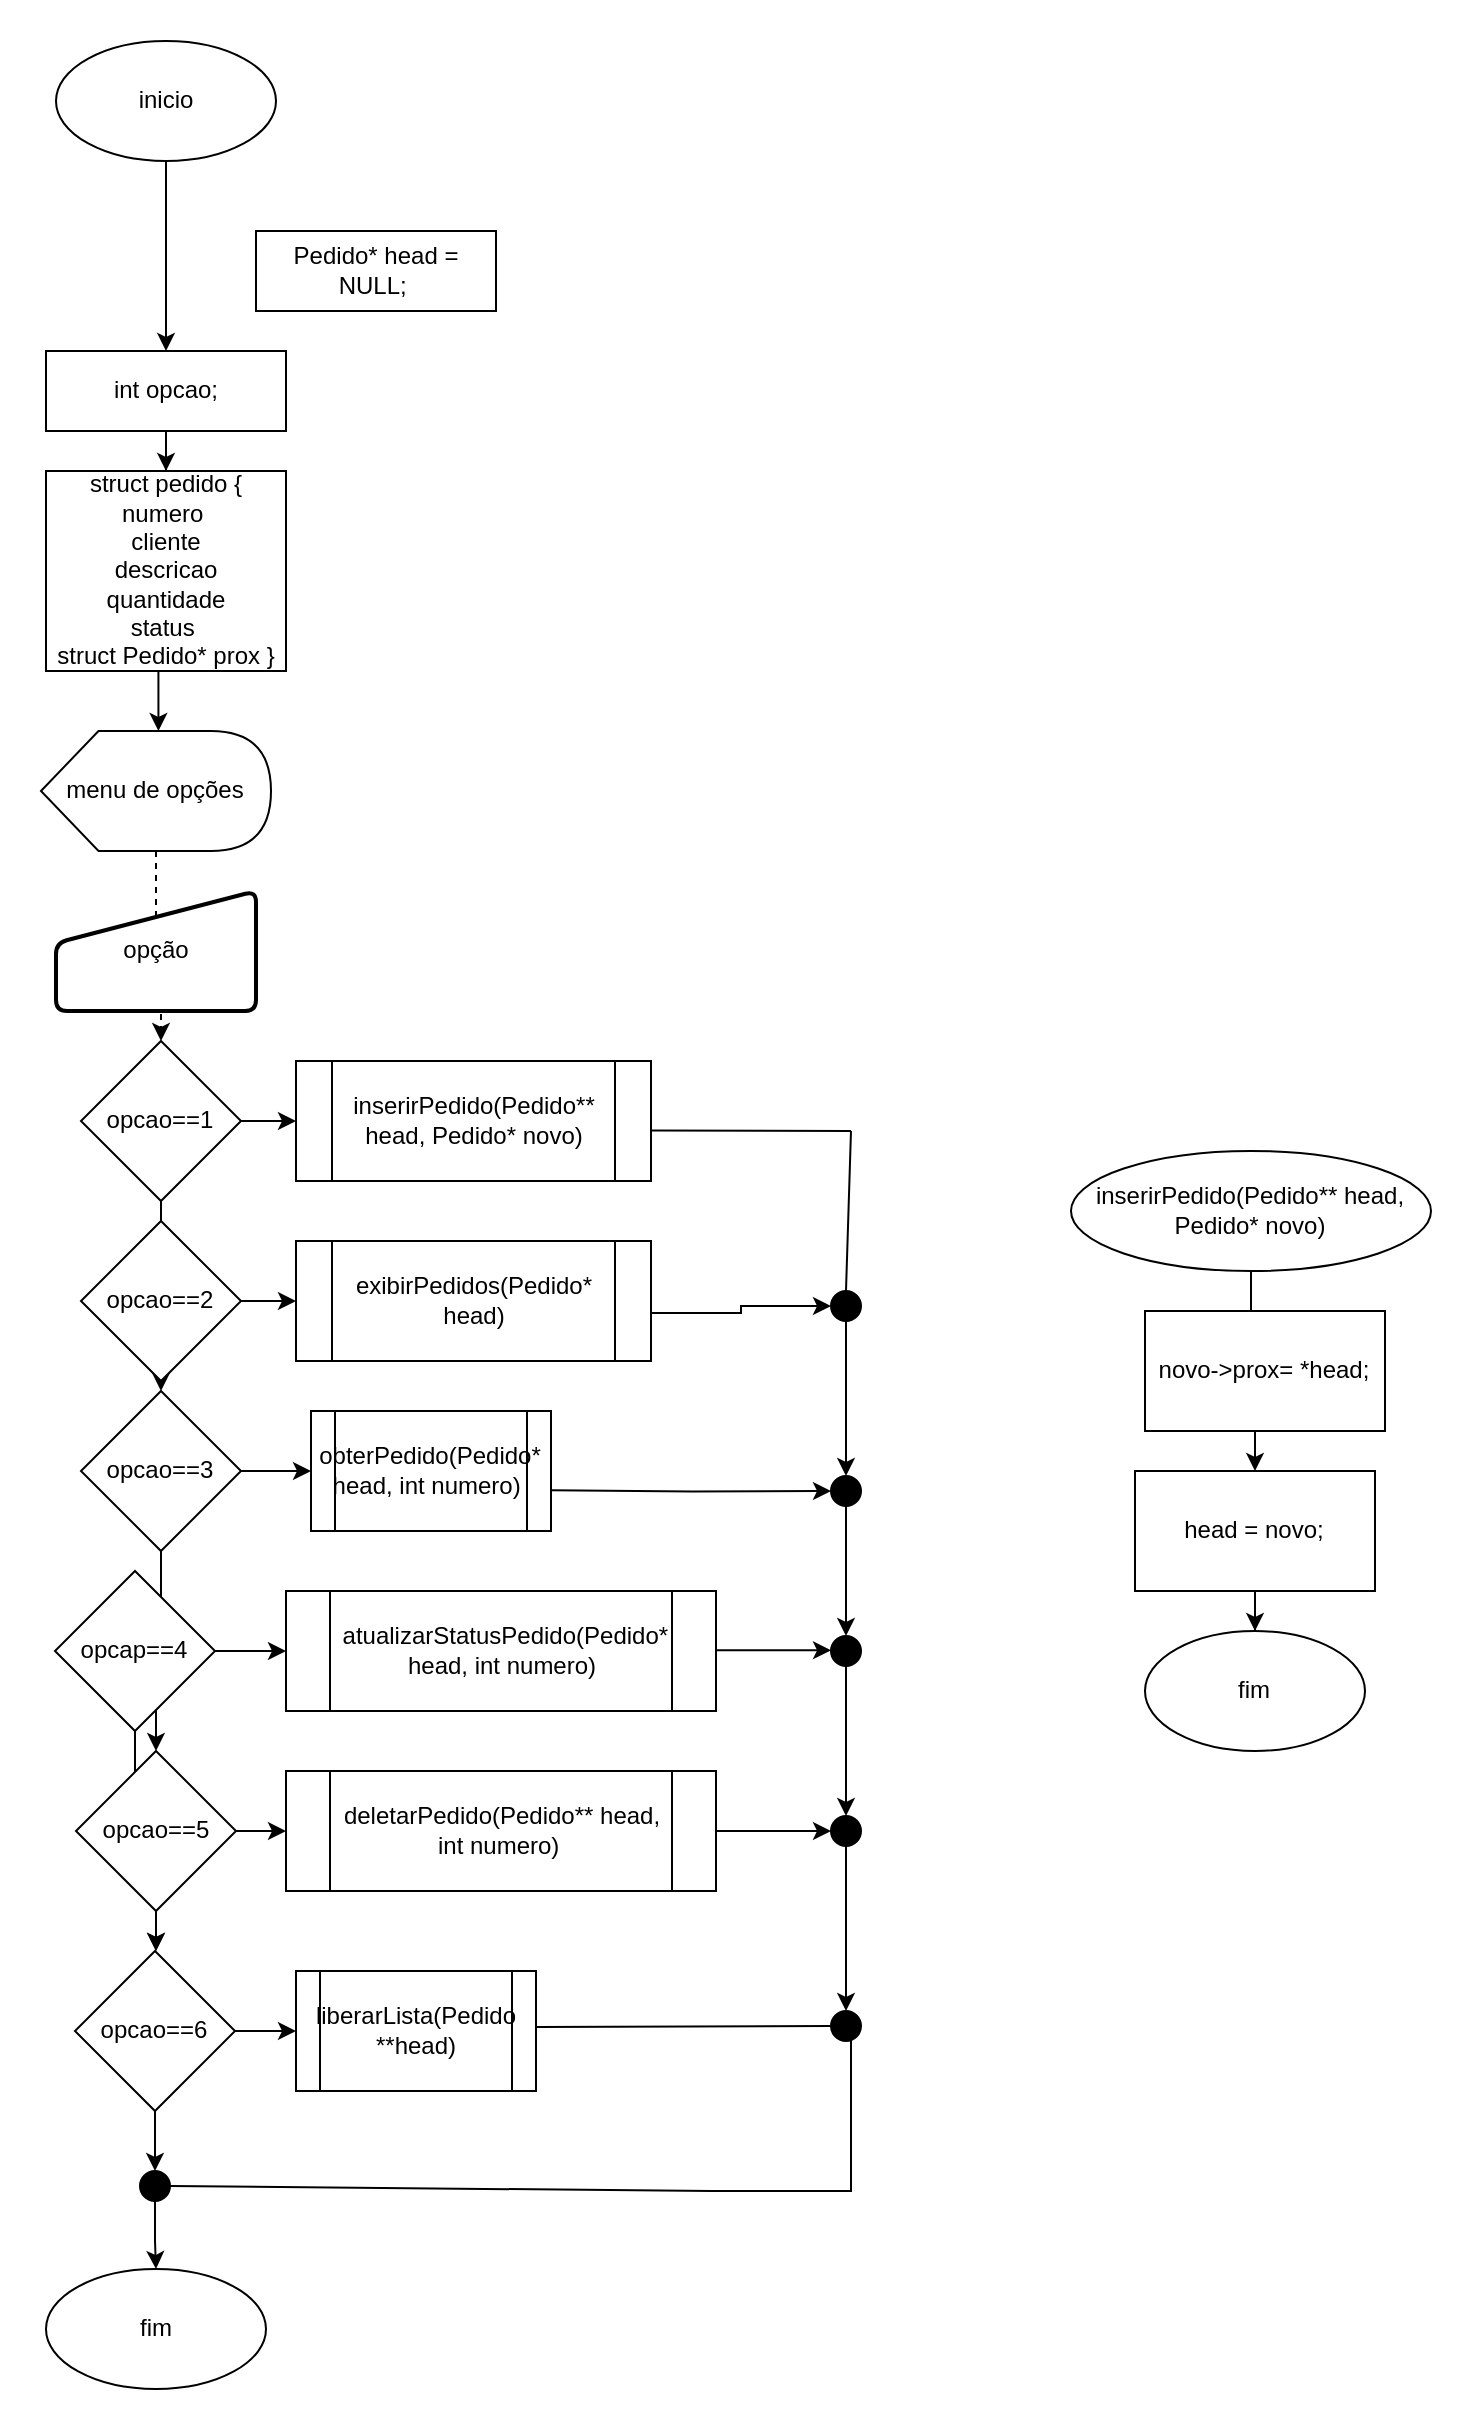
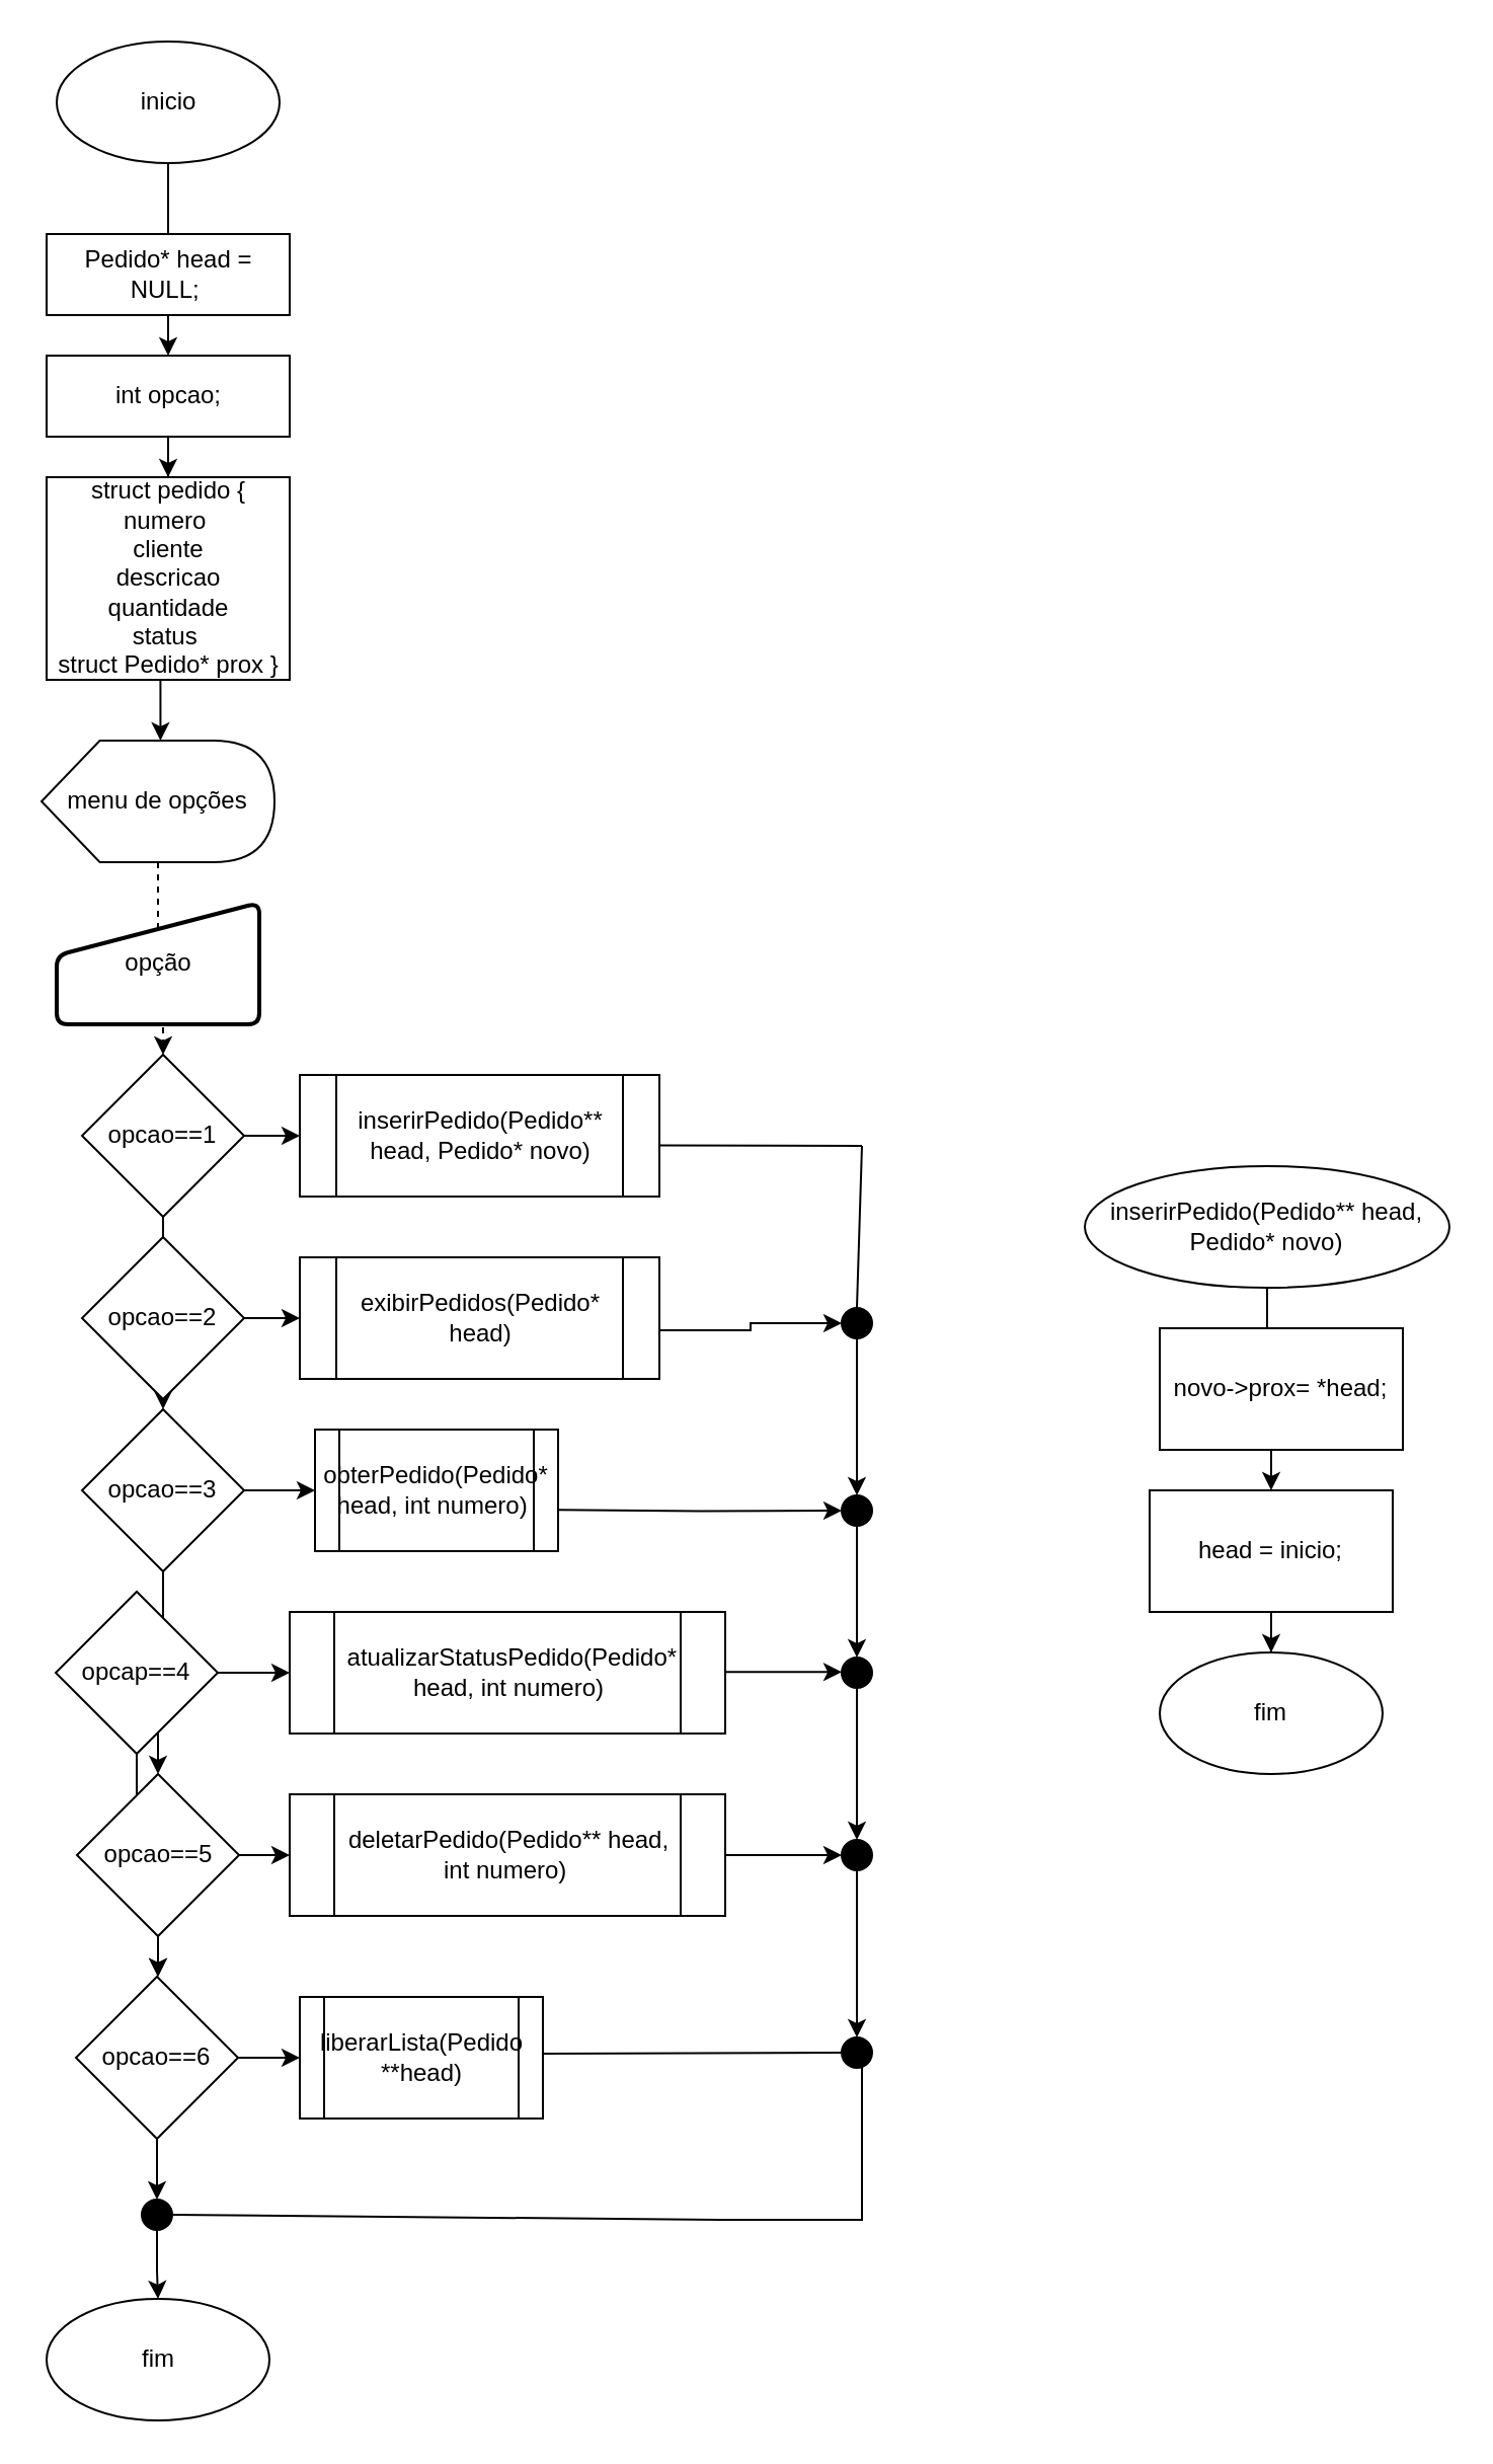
- <mxCell id="34" value="Pedido* head = NULL;&amp;nbsp;" style="rounded=0;whiteSpace=wrap;html=1;" vertex="1" parent="1"><mxGeometry x="127.5" y="115" width="120" height="40" as="geometry" /></mxCell>
+ <mxCell id="34" value="Pedido* head = NULL;&amp;nbsp;" style="rounded=0;whiteSpace=wrap;html=1;" vertex="1" parent="1"><mxGeometry x="22.5" y="115" width="120" height="40" as="geometry" /></mxCell>
- <mxCell id="33" value="head = novo;" style="rounded=0;whiteSpace=wrap;html=1;" parent="1" vertex="1"><mxGeometry x="567" y="735" width="120" height="60" as="geometry" /></mxCell>
+ <mxCell id="33" value="head = inicio;" style="rounded=0;whiteSpace=wrap;html=1;" parent="1" vertex="1"><mxGeometry x="567" y="735" width="120" height="60" as="geometry" /></mxCell>
